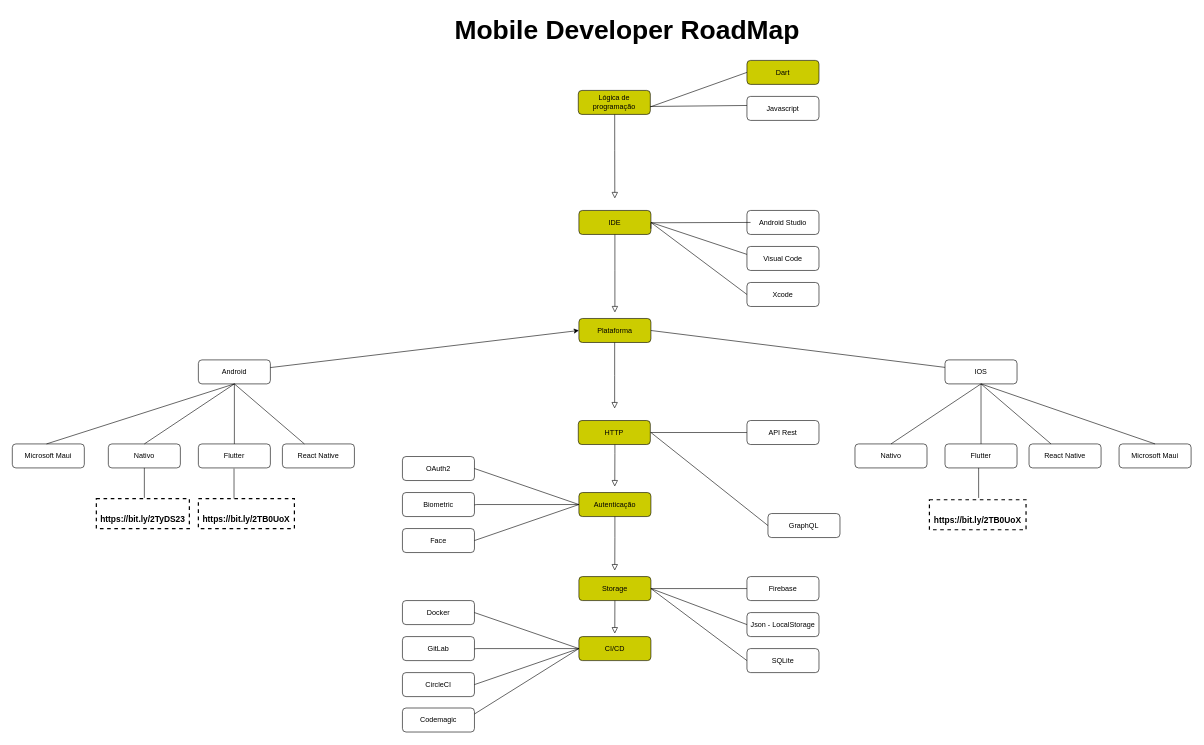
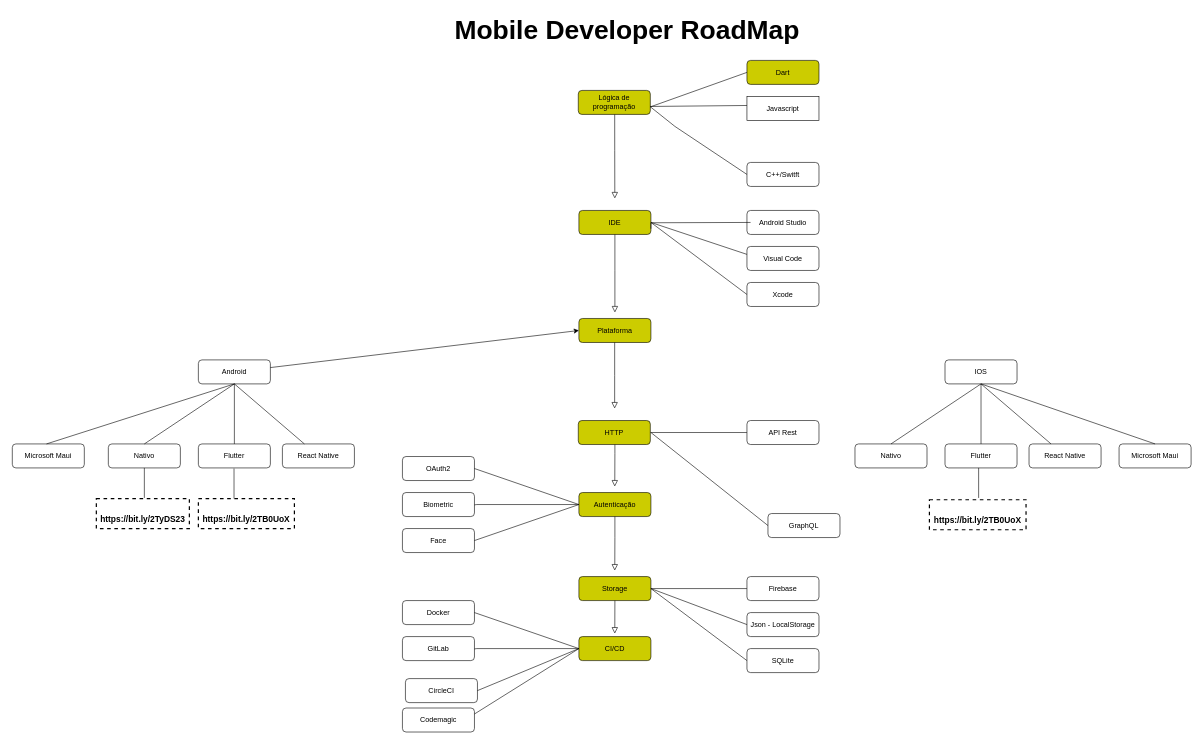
- <mxCell id="7" value="Javascript" style="rounded=1;whiteSpace=wrap;html=1;fontSize=12;glass=0;strokeWidth=1;shadow=0;" vertex="1" parent="1"><mxGeometry x="1244" y="160" width="120" height="40" as="geometry" /></mxCell>
+ <mxCell id="7" value="Javascript" style="whiteSpace=wrap;html=1;fontSize=12;glass=0;strokeWidth=1;shadow=0;rounded=0;" vertex="1" parent="1"><mxGeometry x="1244" y="160" width="120" height="40" as="geometry" /></mxCell>
+ <mxCell id="33" style="endArrow=none;rounded=0;orthogonalLoop=1;jettySize=auto;html=1;fontSize=44;entryX=0;entryY=0.5;entryDx=0;entryDy=0;exitX=0.997;exitY=0.675;exitDx=0;exitDy=0;exitPerimeter=0;" edge="1" parent="1" source="3" target="8"><mxGeometry relative="1" as="geometry"><mxPoint x="1248" y="142.409" as="targetPoint" /><mxPoint x="1084" y="180" as="sourcePoint" /><Array as="points"><mxPoint x="1124" y="210" /></Array></mxGeometry></mxCell>
+ <mxCell id="8" value="C++/Switft" style="rounded=1;whiteSpace=wrap;html=1;fontSize=12;glass=0;strokeWidth=1;shadow=0;" vertex="1" parent="1"><mxGeometry x="1244" y="270" width="120" height="40" as="geometry" /></mxCell>
- <mxCell id="40" style="endArrow=none;rounded=0;orthogonalLoop=1;jettySize=auto;html=1;fontSize=44;exitX=1;exitY=0.5;exitDx=0;exitDy=0;" edge="1" parent="1" source="14" target="17"><mxGeometry relative="1" as="geometry"><mxPoint x="1244" y="660" as="targetPoint" /><mxPoint x="1078" y="540" as="sourcePoint" /><Array as="points" /></mxGeometry></mxCell>
- <mxCell id="64" value="CircleCI" style="rounded=1;whiteSpace=wrap;html=1;fontSize=12;glass=0;strokeWidth=1;shadow=0;" vertex="1" parent="1"><mxGeometry x="670" y="1120" width="120" height="40" as="geometry" /></mxCell>
+ <mxCell id="64" value="CircleCI" style="rounded=1;whiteSpace=wrap;html=1;fontSize=12;glass=0;strokeWidth=1;shadow=0;" vertex="1" parent="1"><mxGeometry x="675" y="1130" width="120" height="40" as="geometry" /></mxCell>
